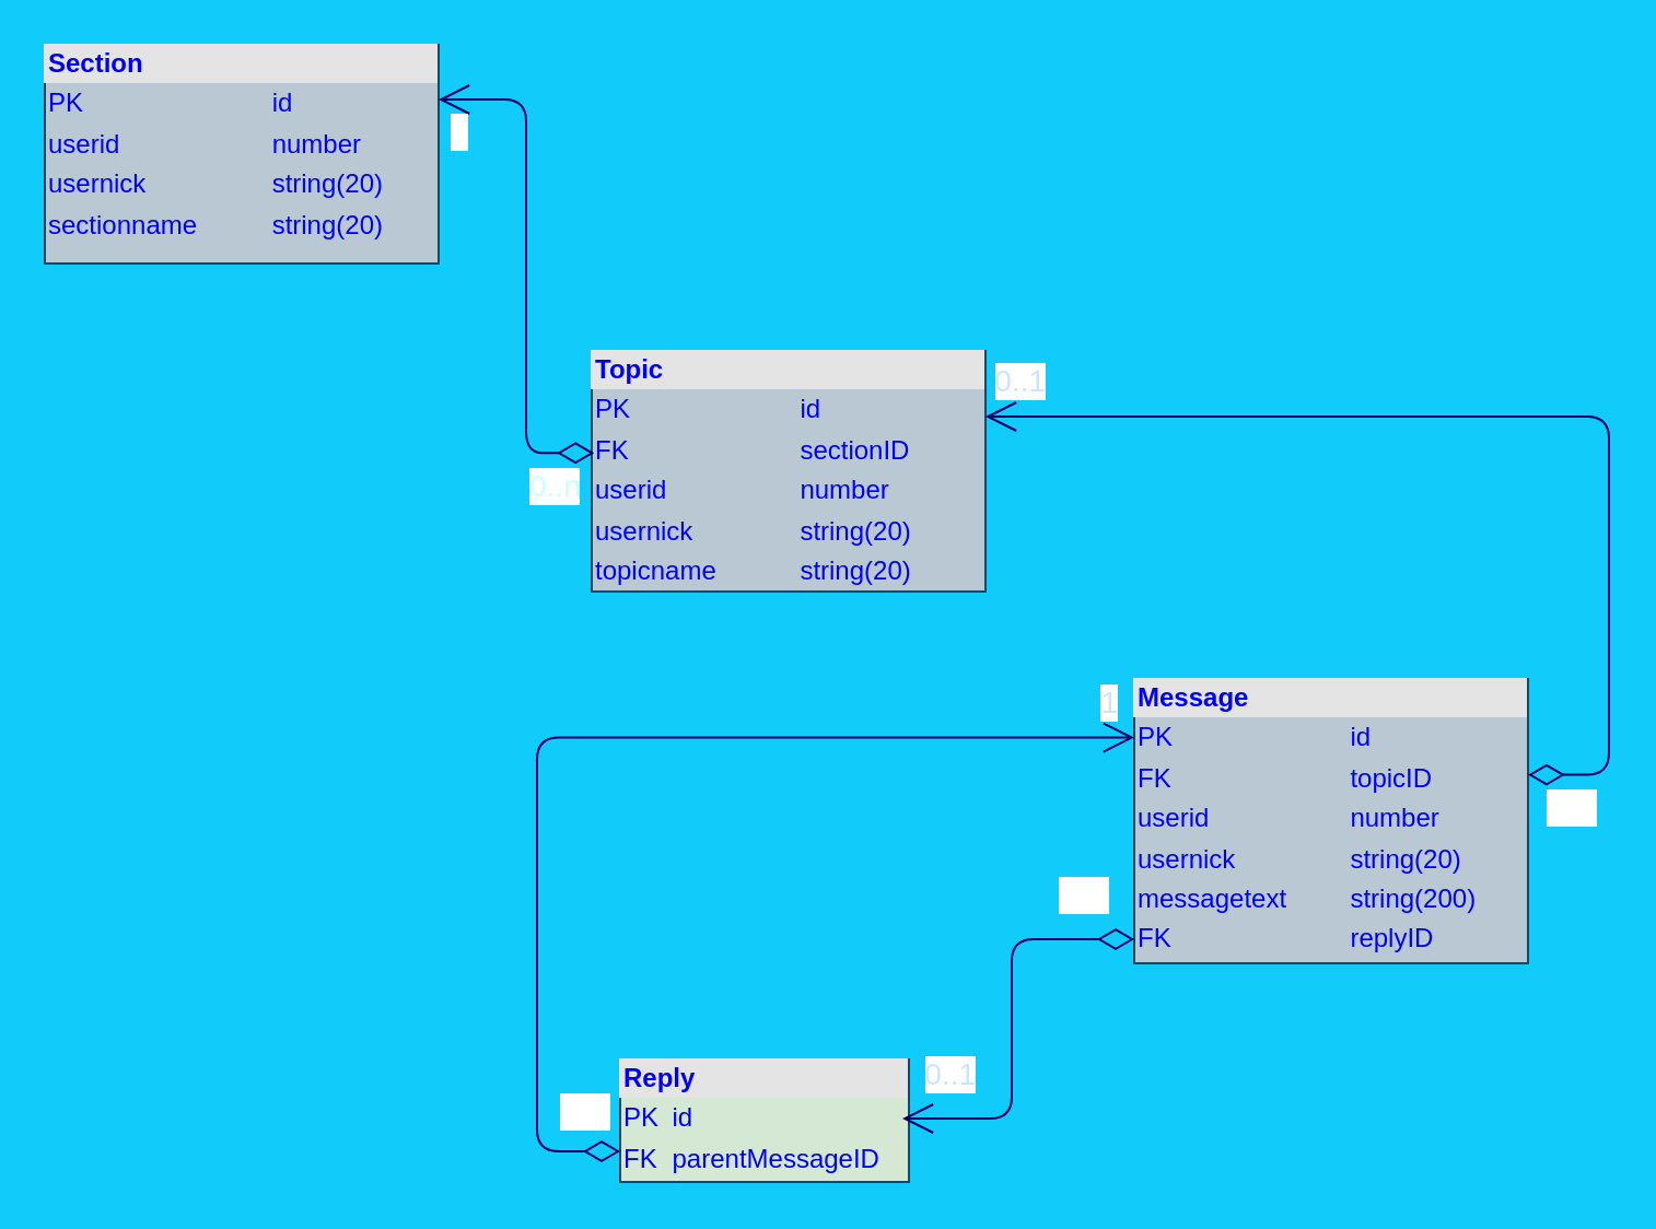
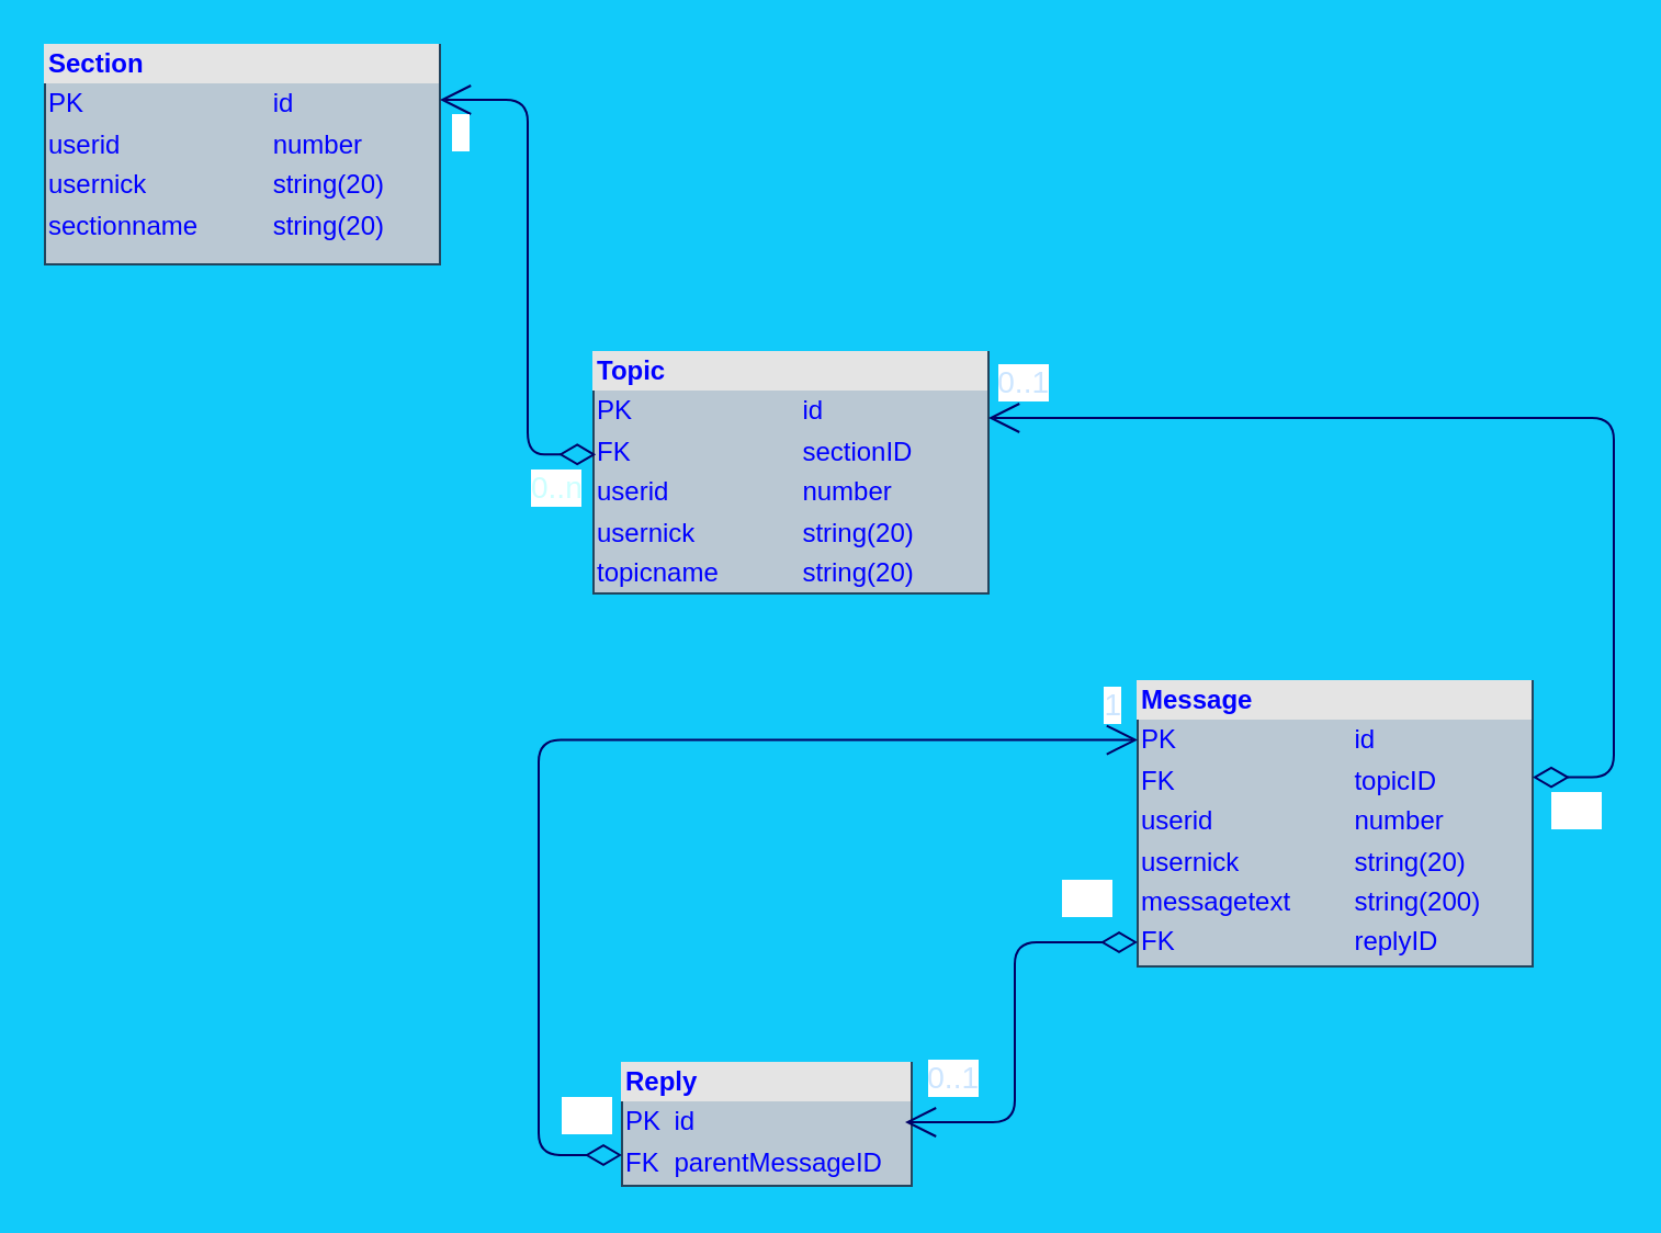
- <mxCell id="11" value="&lt;div style=&quot;box-sizing:border-box;width:100%;background:#e4e4e4;padding:2px;&quot;&gt;&lt;font color=&quot;#0000ff&quot;&gt;&lt;b&gt;Reply&lt;/b&gt;&lt;/font&gt;&lt;/div&gt;&lt;table style=&quot;width:100%;font-size:1em;&quot; cellpadding=&quot;2&quot; cellspacing=&quot;0&quot;&gt;&lt;tbody&gt;&lt;tr&gt;&lt;td&gt;&lt;font color=&quot;#0000ff&quot;&gt;PK&lt;/font&gt;&lt;/td&gt;&lt;td&gt;&lt;font color=&quot;#0000ff&quot;&gt;id&lt;/font&gt;&lt;/td&gt;&lt;/tr&gt;&lt;tr&gt;&lt;td&gt;&lt;font color=&quot;#0000ff&quot;&gt;FK&lt;/font&gt;&lt;/td&gt;&lt;td&gt;&lt;font color=&quot;#0000ff&quot;&gt;parentMessageID&lt;/font&gt;&lt;/td&gt;&lt;/tr&gt;&lt;/tbody&gt;&lt;/table&gt;" style="verticalAlign=top;align=left;overflow=fill;html=1;fillColor=#d5e8d4;strokeColor=#23445d;" parent="1" vertex="1"><mxGeometry x="283" y="484" width="132" height="56" as="geometry" /></mxCell>
+ <mxCell id="11" value="&lt;div style=&quot;box-sizing:border-box;width:100%;background:#e4e4e4;padding:2px;&quot;&gt;&lt;font color=&quot;#0000ff&quot;&gt;&lt;b&gt;Reply&lt;/b&gt;&lt;/font&gt;&lt;/div&gt;&lt;table style=&quot;width:100%;font-size:1em;&quot; cellpadding=&quot;2&quot; cellspacing=&quot;0&quot;&gt;&lt;tbody&gt;&lt;tr&gt;&lt;td&gt;&lt;font color=&quot;#0000ff&quot;&gt;PK&lt;/font&gt;&lt;/td&gt;&lt;td&gt;&lt;font color=&quot;#0000ff&quot;&gt;id&lt;/font&gt;&lt;/td&gt;&lt;/tr&gt;&lt;tr&gt;&lt;td&gt;&lt;font color=&quot;#0000ff&quot;&gt;FK&lt;/font&gt;&lt;/td&gt;&lt;td&gt;&lt;font color=&quot;#0000ff&quot;&gt;parentMessageID&lt;/font&gt;&lt;/td&gt;&lt;/tr&gt;&lt;/tbody&gt;&lt;/table&gt;" style="verticalAlign=top;align=left;overflow=fill;html=1;fillColor=#bac8d3;strokeColor=#23445d;" parent="1" vertex="1"><mxGeometry x="283" y="484" width="132" height="56" as="geometry" /></mxCell>
